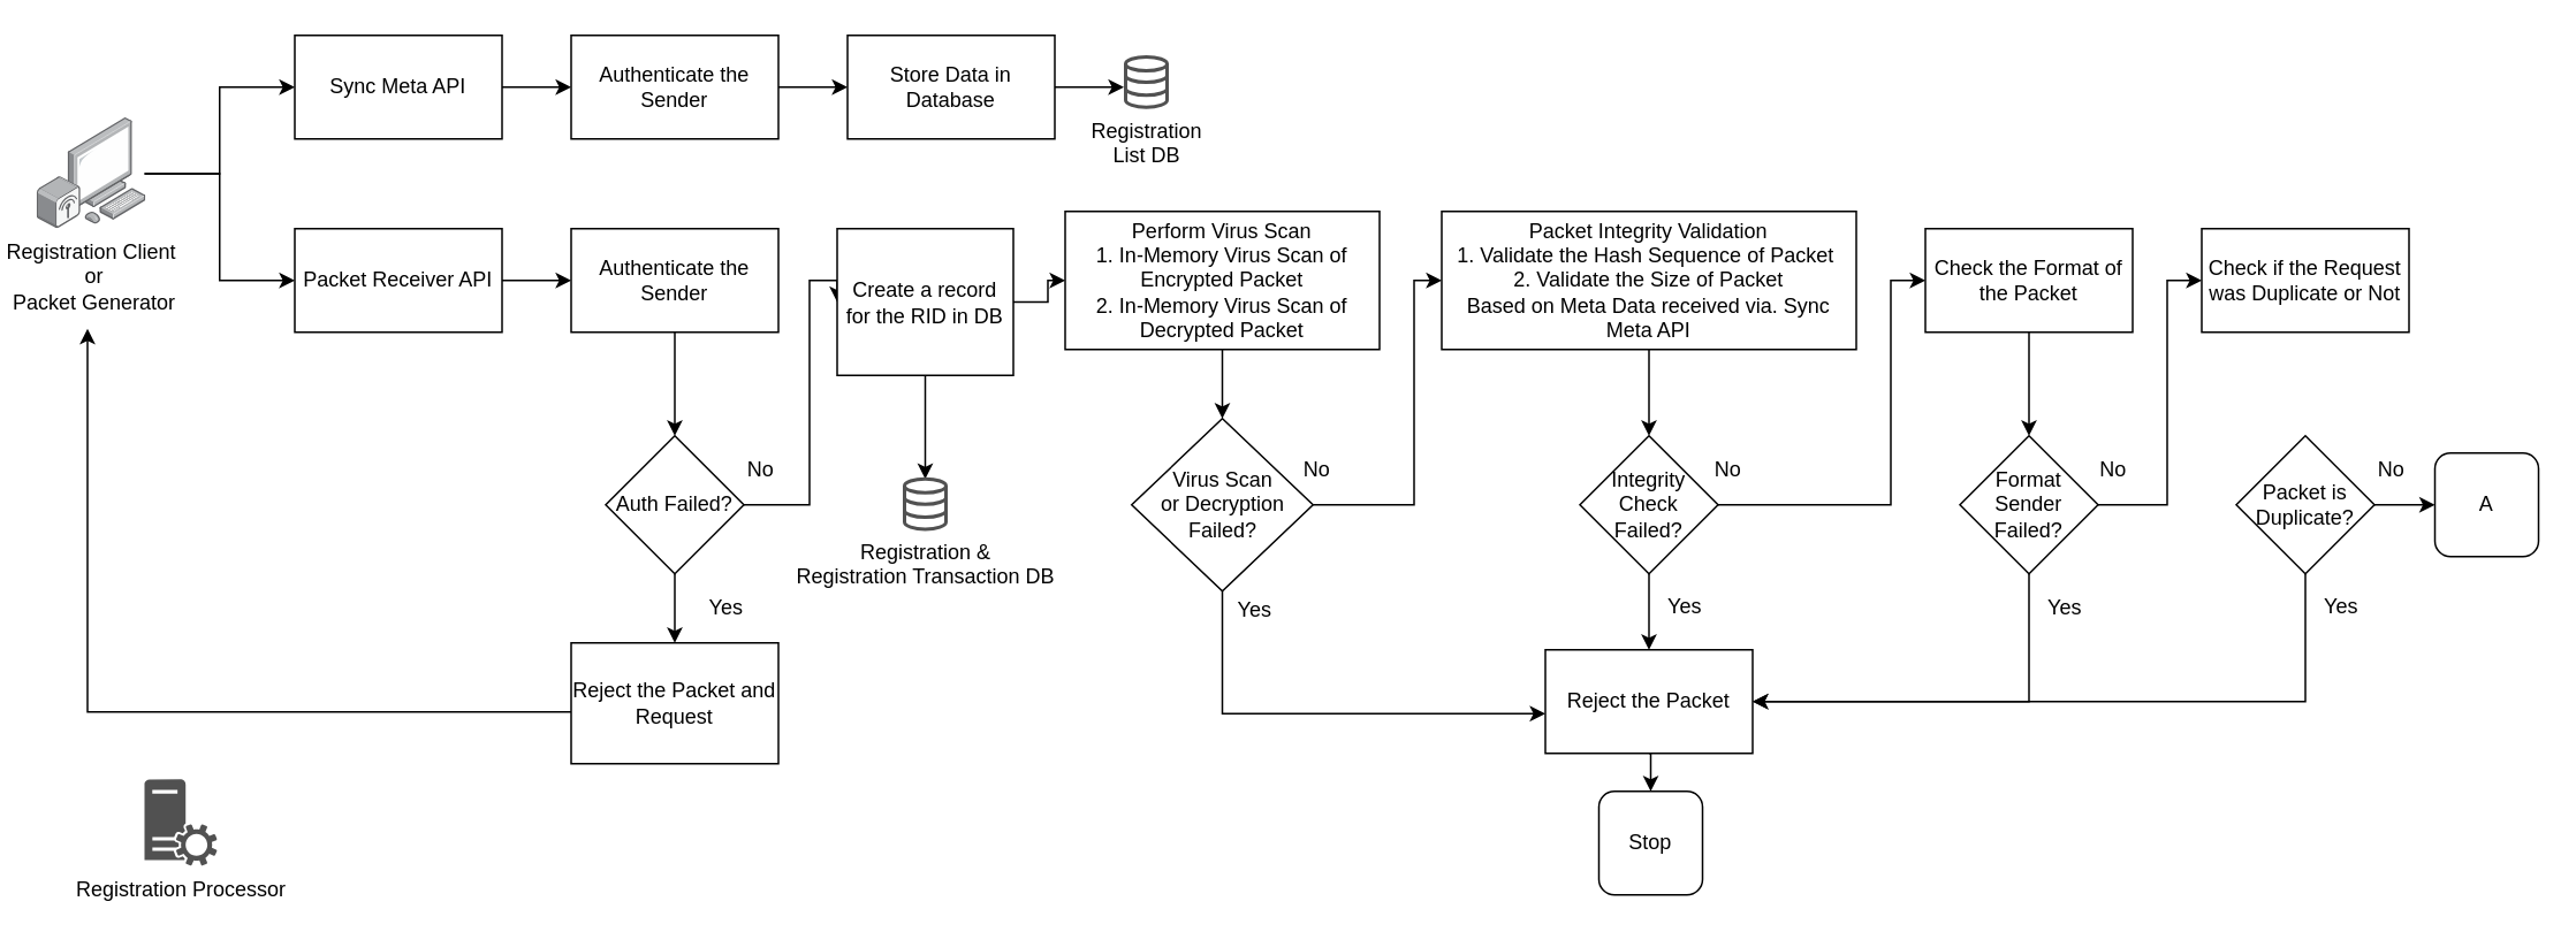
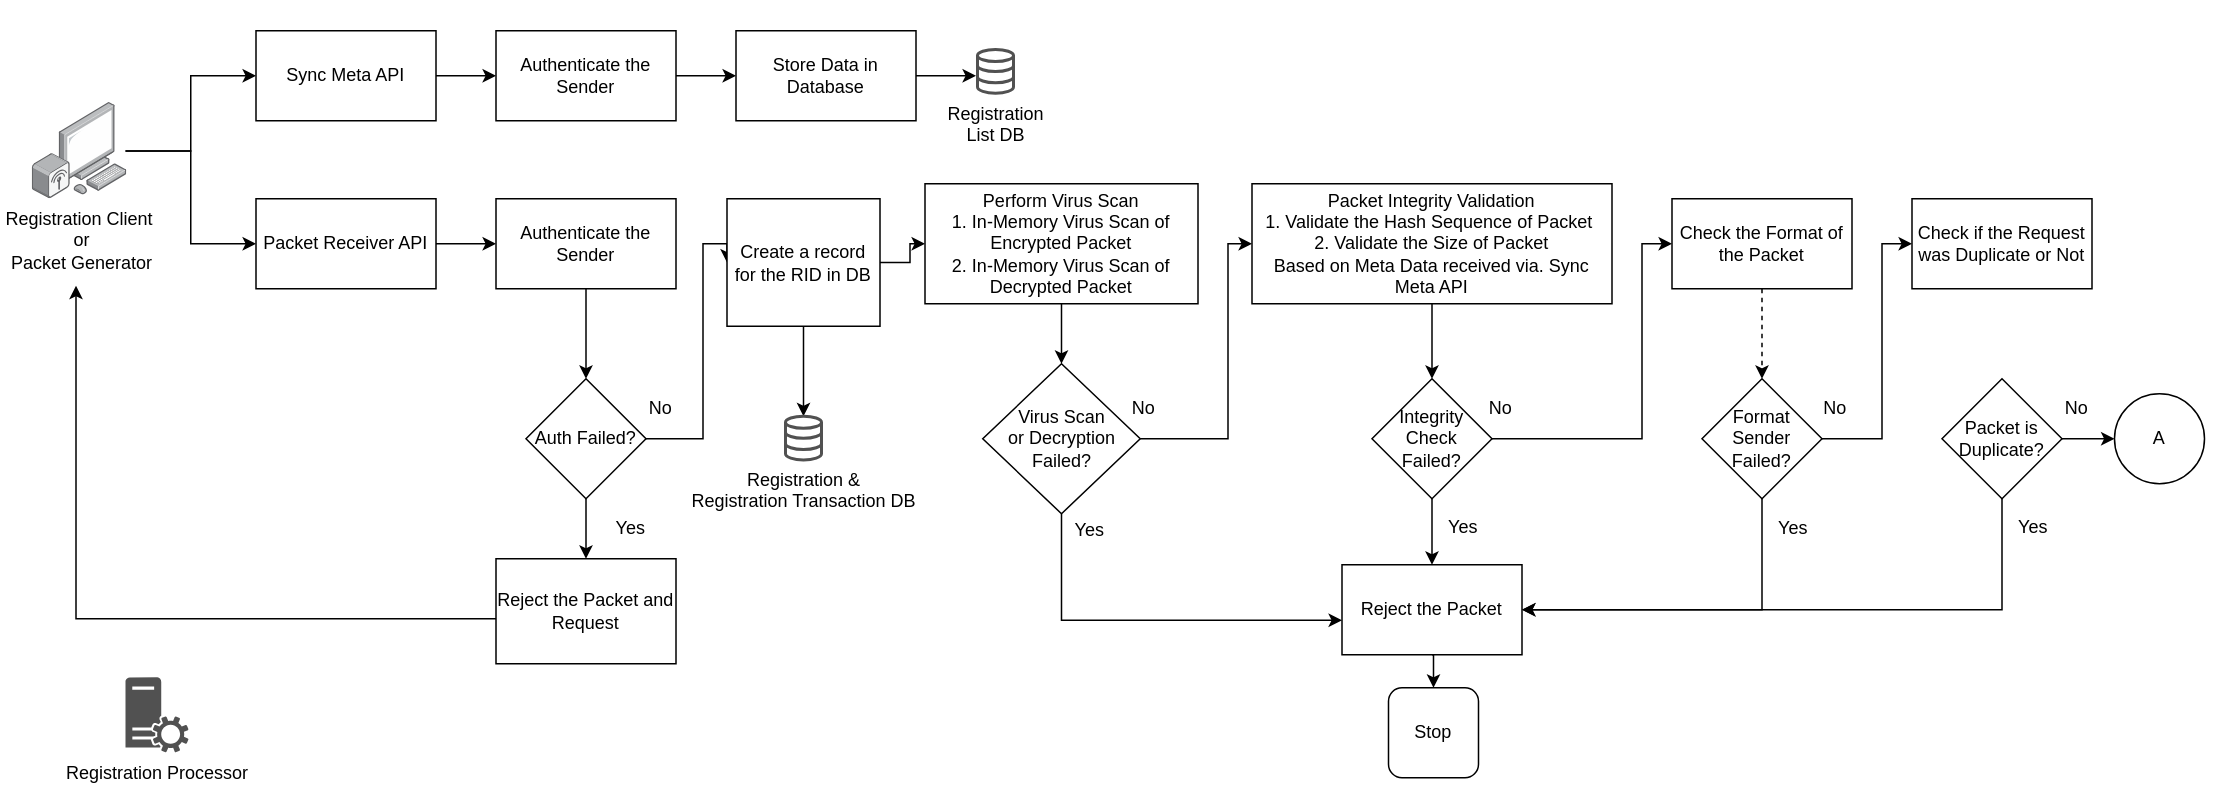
- <mxCell id="16" style="edgeStyle=orthogonalEdgeStyle;rounded=0;orthogonalLoop=1;jettySize=auto;html=1;exitX=0.5;exitY=1;exitDx=0;exitDy=0;" parent="1" source="17" target="34" edge="1"><mxGeometry relative="1" as="geometry" /></mxCell>
+ <mxCell id="16" style="edgeStyle=orthogonalEdgeStyle;rounded=0;orthogonalLoop=1;jettySize=auto;html=1;exitX=0.5;exitY=1;exitDx=0;exitDy=0;dashed=1;" parent="1" source="17" target="34" edge="1"><mxGeometry relative="1" as="geometry" /></mxCell>
- <mxCell id="51" value="A" style="whiteSpace=wrap;html=1;aspect=fixed;rounded=1;" parent="1" vertex="1"><mxGeometry x="1409" y="262" width="60" height="60" as="geometry" /></mxCell>
+ <mxCell id="51" value="A" style="ellipse;whiteSpace=wrap;html=1;aspect=fixed;" parent="1" vertex="1"><mxGeometry x="1409" y="262" width="60" height="60" as="geometry" /></mxCell>
